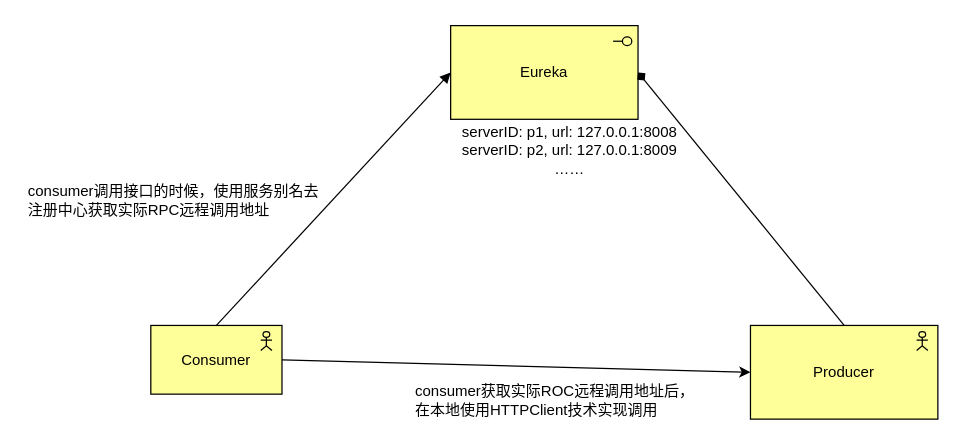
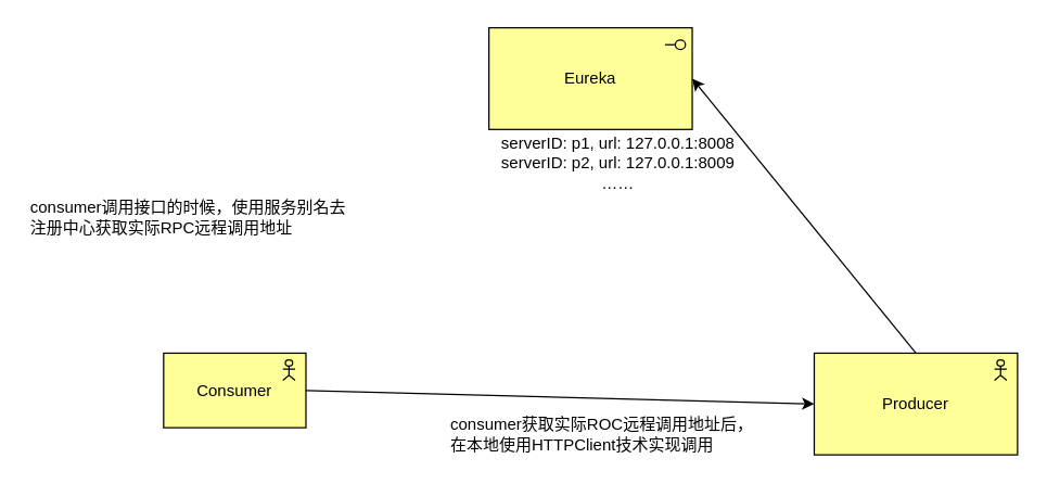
- <mxCell id="5" style="edgeStyle=none;rounded=0;orthogonalLoop=1;jettySize=auto;html=1;exitX=0.5;exitY=0;exitDx=0;exitDy=0;exitPerimeter=0;entryX=1;entryY=0.5;entryDx=0;entryDy=0;entryPerimeter=0;endArrow=diamond;" edge="1" parent="1" source="6" target="4"><mxGeometry relative="1" as="geometry" /></mxCell>
+ <mxCell id="5" style="edgeStyle=none;rounded=0;orthogonalLoop=1;jettySize=auto;html=1;exitX=0.5;exitY=0;exitDx=0;exitDy=0;exitPerimeter=0;entryX=1;entryY=0.5;entryDx=0;entryDy=0;entryPerimeter=0;" edge="1" parent="1" source="6" target="4"><mxGeometry relative="1" as="geometry" /></mxCell>
- <mxCell id="7" value="" style="html=1;endArrow=block;dashed=0;elbow=vertical;endFill=1;exitX=0.5;exitY=0;exitDx=0;exitDy=0;exitPerimeter=0;entryX=0;entryY=0.5;entryDx=0;entryDy=0;entryPerimeter=0;" parent="1" source="3" target="4" edge="1"><mxGeometry width="160" relative="1" as="geometry"><mxPoint x="270" y="250" as="sourcePoint" /><mxPoint x="360" y="297.5" as="targetPoint" /></mxGeometry></mxCell>
